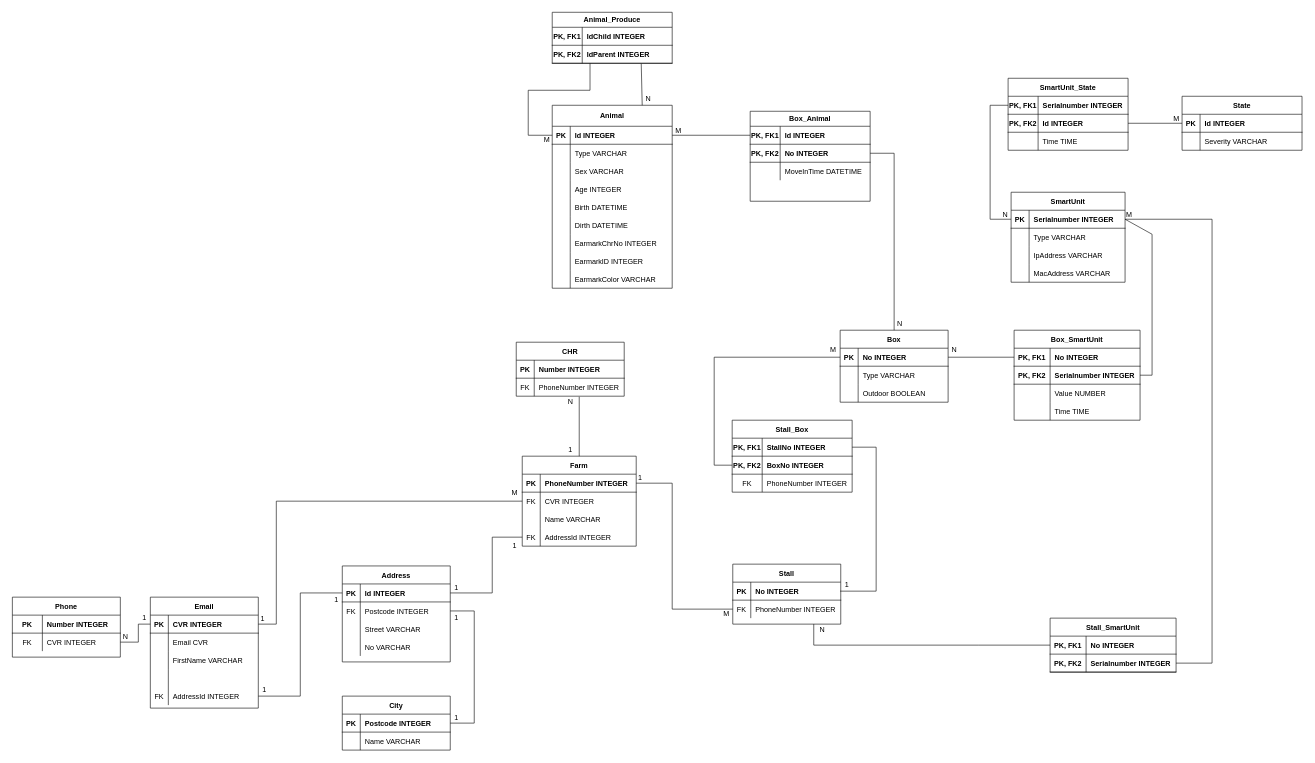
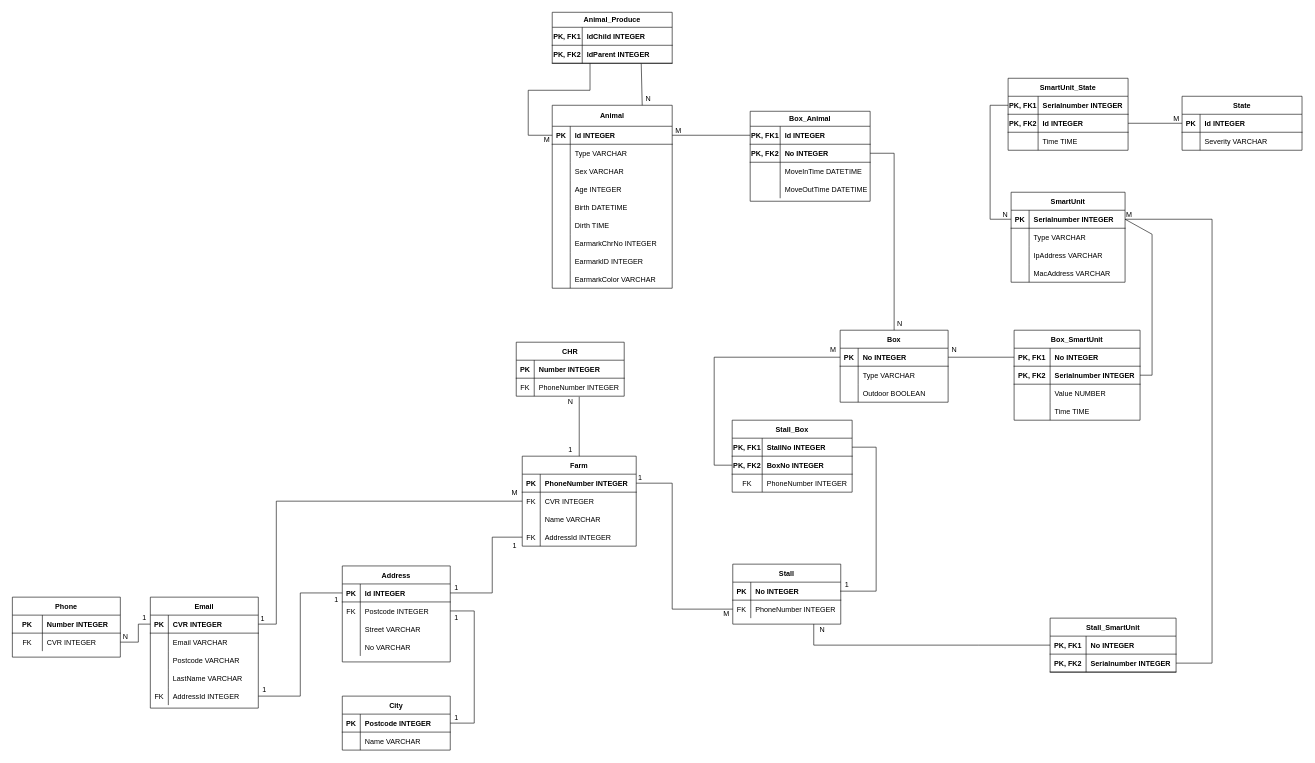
+ <mxCell id="158" value="MoveOutTime DATETIME" style="shape=partialRectangle;connectable=0;fillColor=none;top=0;left=0;bottom=0;right=0;align=left;spacingLeft=6;overflow=hidden;" parent="156" vertex="1"><mxGeometry x="50" width="150" height="30" as="geometry" /></mxCell>
- <mxCell id="20" value="Dirth DATETIME" style="shape=partialRectangle;connectable=0;fillColor=none;top=0;left=0;bottom=0;right=0;align=left;spacingLeft=6;overflow=hidden;" parent="18" vertex="1"><mxGeometry x="30" width="170" height="30" as="geometry" /></mxCell>
+ <mxCell id="20" value="Dirth TIME" style="shape=partialRectangle;connectable=0;fillColor=none;top=0;left=0;bottom=0;right=0;align=left;spacingLeft=6;overflow=hidden;" parent="18" vertex="1"><mxGeometry x="30" width="170" height="30" as="geometry" /></mxCell>
- <mxCell id="109" value="Email CVR" style="shape=partialRectangle;connectable=0;fillColor=none;top=0;left=0;bottom=0;right=0;align=left;spacingLeft=6;overflow=hidden;" parent="107" vertex="1"><mxGeometry x="30" width="150" height="30" as="geometry" /></mxCell>
+ <mxCell id="109" value="Email VARCHAR" style="shape=partialRectangle;connectable=0;fillColor=none;top=0;left=0;bottom=0;right=0;align=left;spacingLeft=6;overflow=hidden;" parent="107" vertex="1"><mxGeometry x="30" width="150" height="30" as="geometry" /></mxCell>
- <mxCell id="112" value="FirstName VARCHAR" style="shape=partialRectangle;connectable=0;fillColor=none;top=0;left=0;bottom=0;right=0;align=left;spacingLeft=6;overflow=hidden;" parent="110" vertex="1"><mxGeometry x="30" width="150" height="30" as="geometry" /></mxCell>
+ <mxCell id="112" value="Postcode VARCHAR" style="shape=partialRectangle;connectable=0;fillColor=none;top=0;left=0;bottom=0;right=0;align=left;spacingLeft=6;overflow=hidden;" parent="110" vertex="1"><mxGeometry x="30" width="150" height="30" as="geometry" /></mxCell>
+ <mxCell id="115" value="LastName VARCHAR" style="shape=partialRectangle;connectable=0;fillColor=none;top=0;left=0;bottom=0;right=0;align=left;spacingLeft=6;overflow=hidden;" parent="113" vertex="1"><mxGeometry x="30" width="150" height="30" as="geometry" /></mxCell>
